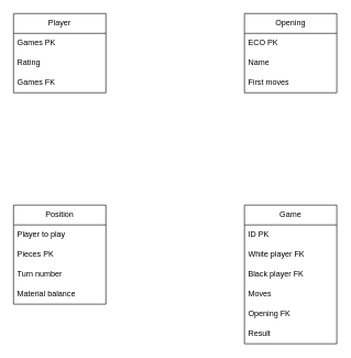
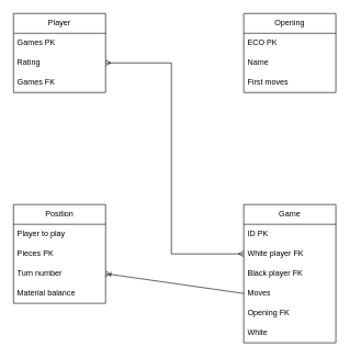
+ <mxCell id="23" value="" style="endArrow=ERmany;html=1;rounded=0;exitX=0;exitY=0.5;exitDx=0;exitDy=0;entryX=1;entryY=0.5;entryDx=0;entryDy=0;endFill=0;startArrow=ERmany;startFill=0;" parent="1" source="17" target="4" edge="1"><mxGeometry width="50" height="50" relative="1" as="geometry"><mxPoint x="310" y="410" as="sourcePoint" /><mxPoint x="360" y="360" as="targetPoint" /><Array as="points"><mxPoint x="260" y="385" /><mxPoint x="260" y="95" /></Array></mxGeometry></mxCell>
+ <mxCell id="22" value="" style="endArrow=ERoneToMany;html=1;rounded=0;exitX=0;exitY=0.5;exitDx=0;exitDy=0;entryX=1;entryY=0.5;entryDx=0;entryDy=0;endFill=0;" parent="1" source="19" target="13" edge="1"><mxGeometry width="50" height="50" relative="1" as="geometry"><mxPoint x="310" y="410" as="sourcePoint" /><mxPoint x="360" y="360" as="targetPoint" /></mxGeometry></mxCell>
- <mxCell id="21" value="Result" style="text;strokeColor=none;fillColor=none;align=left;verticalAlign=middle;spacingLeft=4;spacingRight=4;overflow=hidden;points=[[0,0.5],[1,0.5]];portConstraint=eastwest;rotatable=0;whiteSpace=wrap;html=1;" parent="15" vertex="1"><mxGeometry y="180" width="140" height="30" as="geometry" /></mxCell>
+ <mxCell id="21" value="White" style="text;strokeColor=none;fillColor=none;align=left;verticalAlign=middle;spacingLeft=4;spacingRight=4;overflow=hidden;points=[[0,0.5],[1,0.5]];portConstraint=eastwest;rotatable=0;whiteSpace=wrap;html=1;" parent="15" vertex="1"><mxGeometry y="180" width="140" height="30" as="geometry" /></mxCell>
